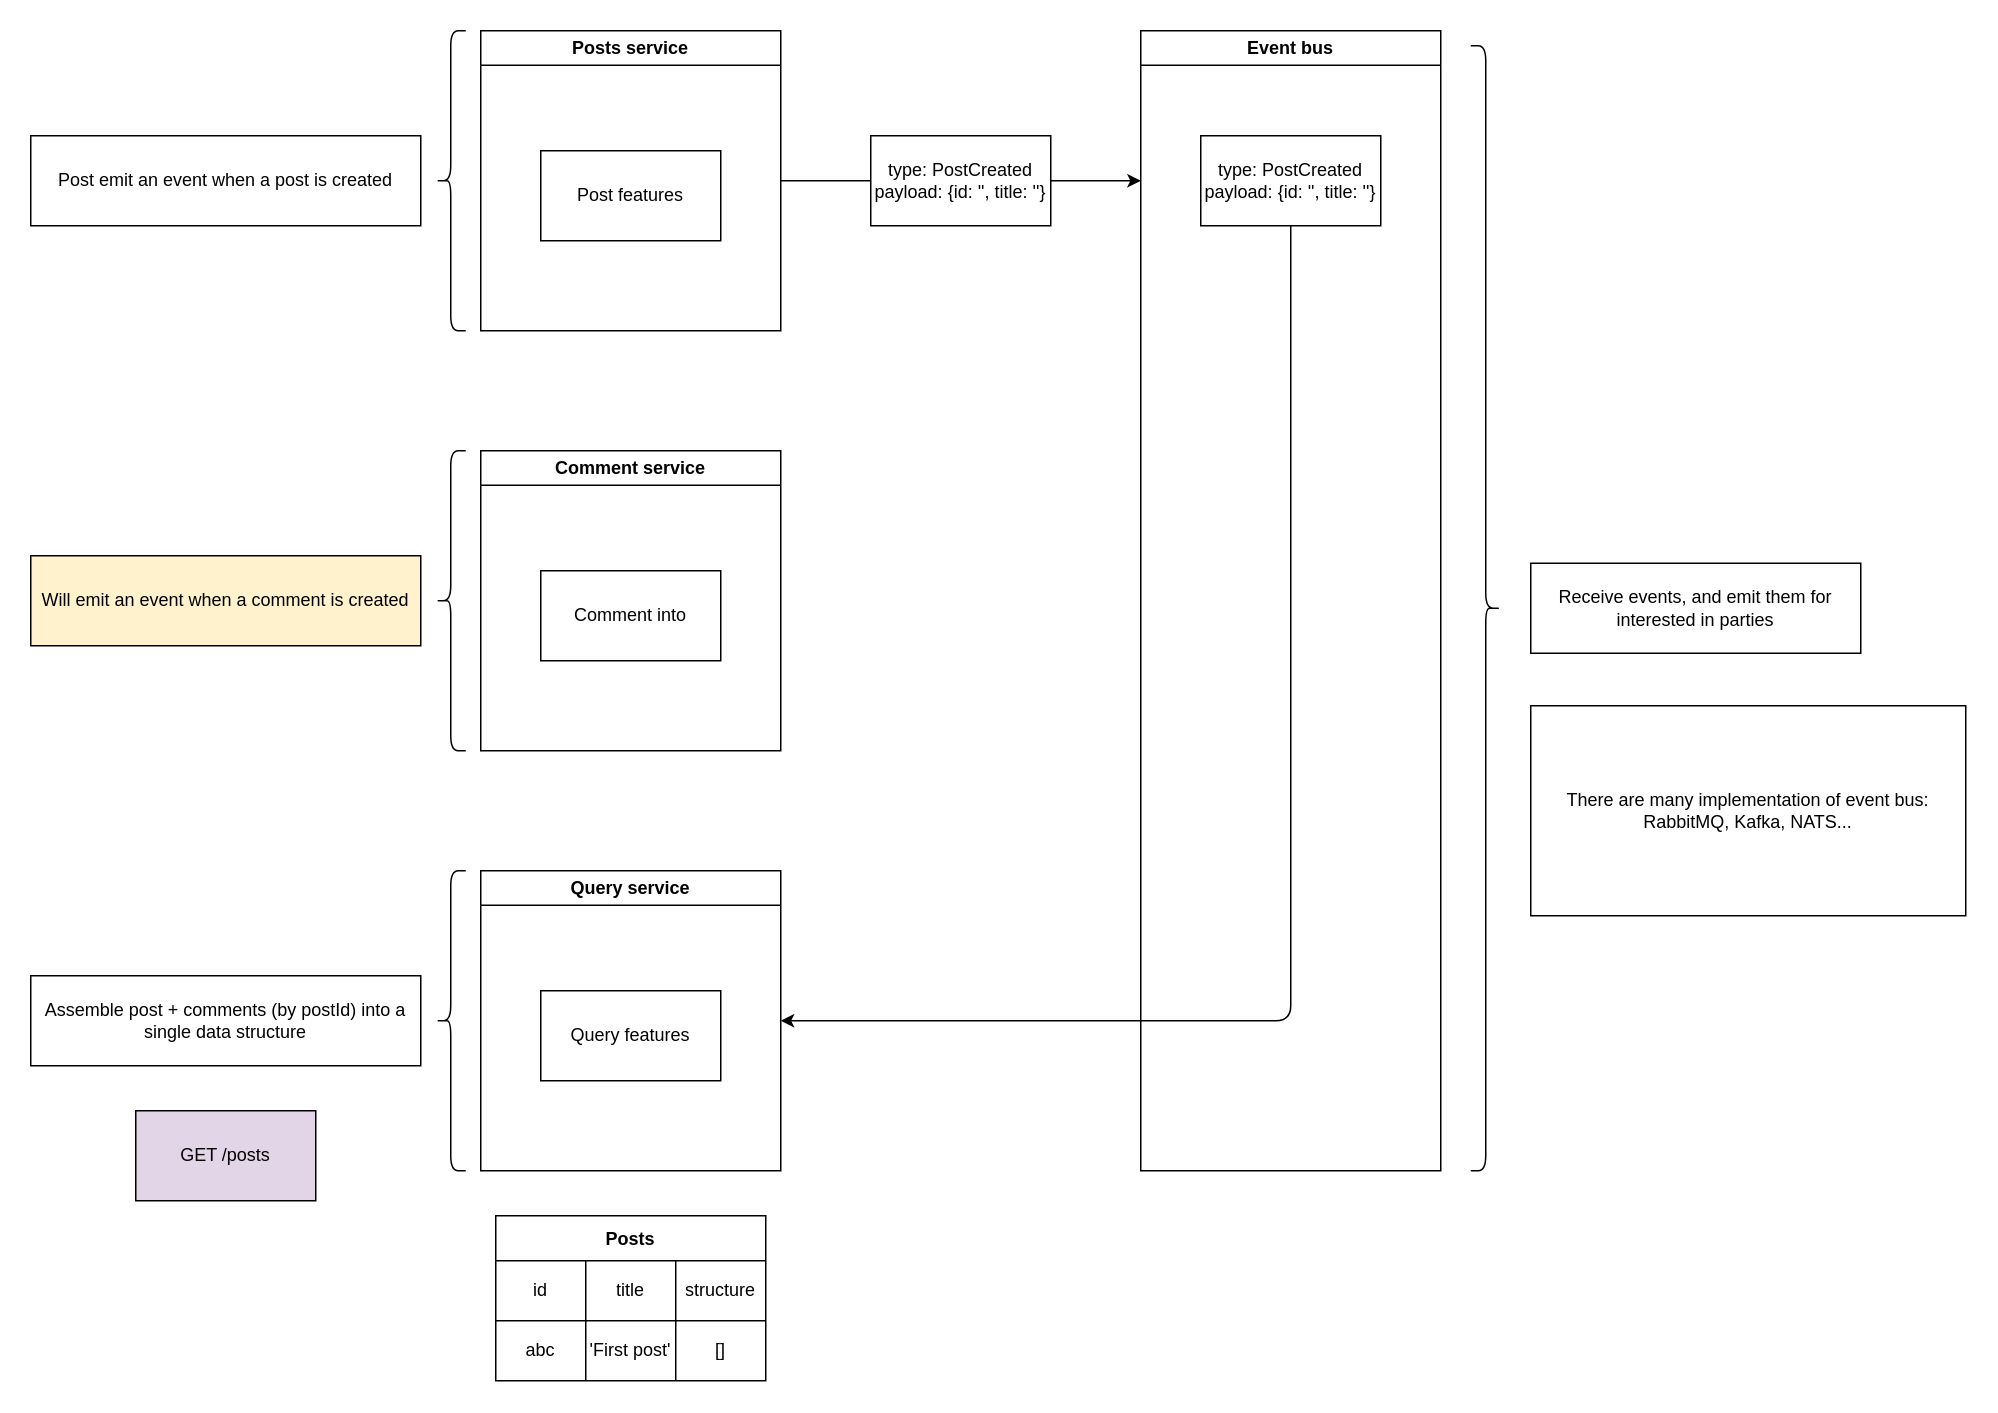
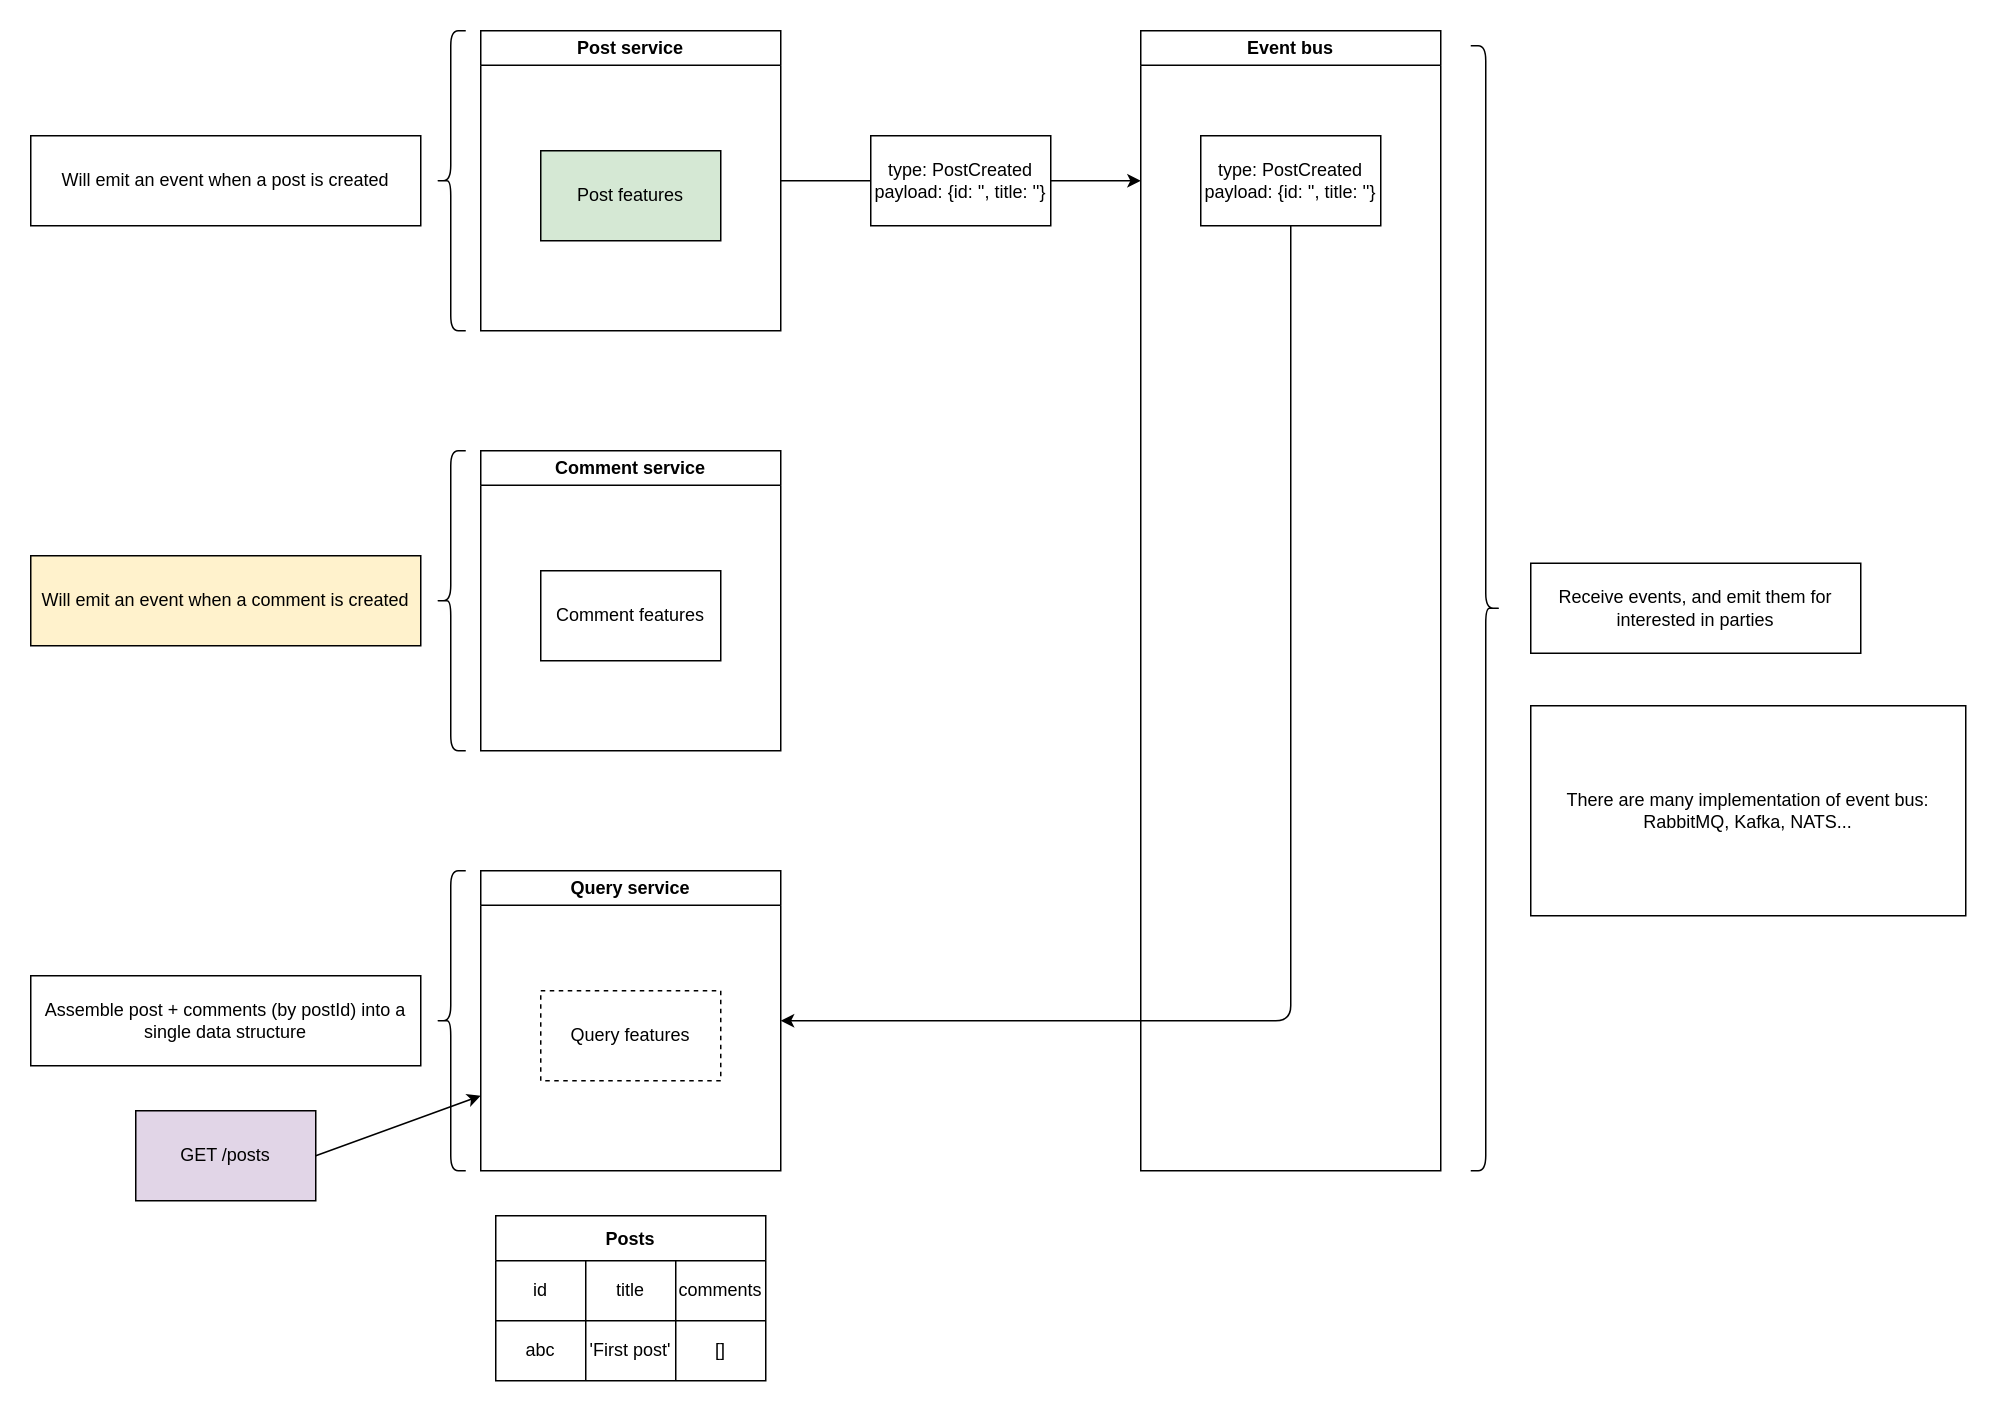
- <mxCell id="3" value="Posts service" style="swimlane;whiteSpace=wrap;html=1;startSize=23;" vertex="1" parent="1"><mxGeometry x="320" y="20" width="200" height="200" as="geometry" /></mxCell>
+ <mxCell id="3" value="Post service" style="swimlane;whiteSpace=wrap;html=1;startSize=23;" vertex="1" parent="1"><mxGeometry x="320" y="20" width="200" height="200" as="geometry" /></mxCell>
- <mxCell id="12" value="Post emit an event when a post is created" style="rounded=0;whiteSpace=wrap;html=1;" vertex="1" parent="1"><mxGeometry x="20" y="90" width="260" height="60" as="geometry" /></mxCell>
+ <mxCell id="12" value="Will emit an event when a post is created" style="rounded=0;whiteSpace=wrap;html=1;" vertex="1" parent="1"><mxGeometry x="20" y="90" width="260" height="60" as="geometry" /></mxCell>
- <mxCell id="4" value="Post features" style="rounded=0;whiteSpace=wrap;html=1;" vertex="1" parent="3"><mxGeometry x="40" y="80" width="120" height="60" as="geometry" /></mxCell>
+ <mxCell id="4" value="Post features" style="rounded=0;whiteSpace=wrap;html=1;fillColor=#d5e8d4;" vertex="1" parent="3"><mxGeometry x="40" y="80" width="120" height="60" as="geometry" /></mxCell>
- <mxCell id="6" value="Comment into" style="rounded=0;whiteSpace=wrap;html=1;" vertex="1" parent="5"><mxGeometry x="40" y="80" width="120" height="60" as="geometry" /></mxCell>
+ <mxCell id="6" value="Comment features" style="rounded=0;whiteSpace=wrap;html=1;" vertex="1" parent="5"><mxGeometry x="40" y="80" width="120" height="60" as="geometry" /></mxCell>
- <mxCell id="8" value="Query features" style="rounded=0;whiteSpace=wrap;html=1;" vertex="1" parent="7"><mxGeometry x="40" y="80" width="120" height="60" as="geometry" /></mxCell>
+ <mxCell id="8" value="Query features" style="rounded=0;whiteSpace=wrap;html=1;dashed=1;" vertex="1" parent="7"><mxGeometry x="40" y="80" width="120" height="60" as="geometry" /></mxCell>
+ <mxCell id="31" style="edgeStyle=none;html=1;exitX=1;exitY=0.5;exitDx=0;exitDy=0;entryX=0;entryY=0.75;entryDx=0;entryDy=0;" edge="1" parent="1" source="32" target="7"><mxGeometry relative="1" as="geometry" /></mxCell>
- <mxCell id="26" value="structure" style="shape=partialRectangle;html=1;whiteSpace=wrap;connectable=0;fillColor=none;top=0;left=0;bottom=0;right=0;overflow=hidden;" vertex="1" parent="23"><mxGeometry x="120" width="60" height="40" as="geometry"><mxRectangle width="60" height="40" as="alternateBounds" /></mxGeometry></mxCell>
+ <mxCell id="26" value="comments" style="shape=partialRectangle;html=1;whiteSpace=wrap;connectable=0;fillColor=none;top=0;left=0;bottom=0;right=0;overflow=hidden;" vertex="1" parent="23"><mxGeometry x="120" width="60" height="40" as="geometry"><mxRectangle width="60" height="40" as="alternateBounds" /></mxGeometry></mxCell>
